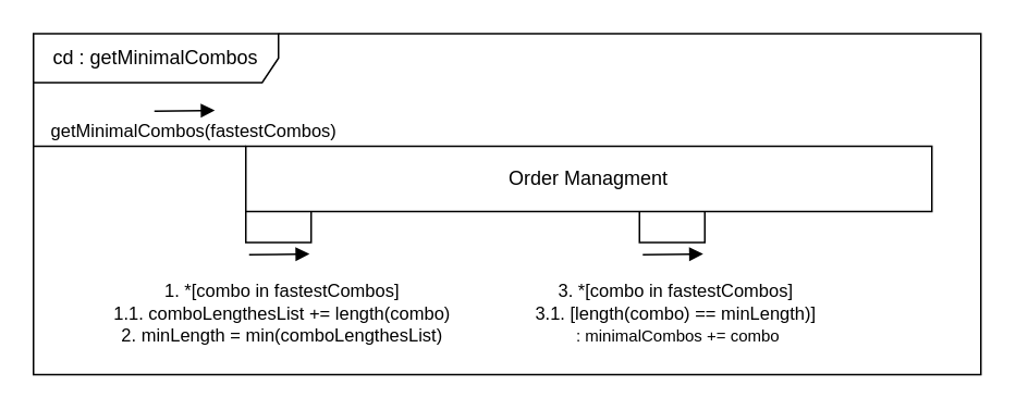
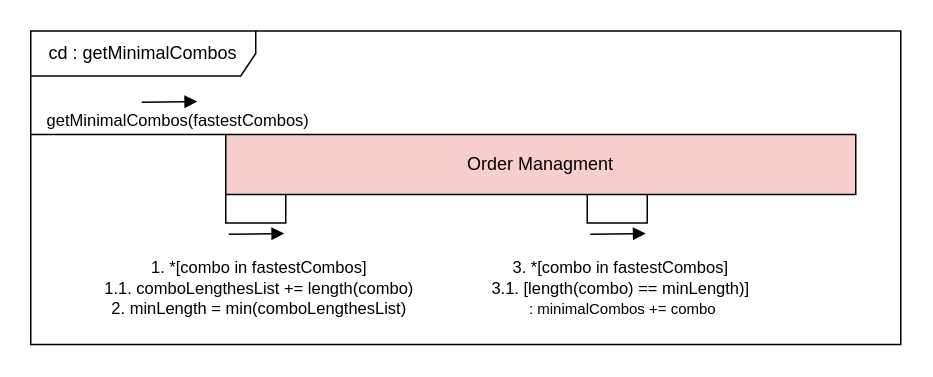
- <mxCell id="4" value="Order Managment" style="html=1;whiteSpace=wrap;" vertex="1" parent="1"><mxGeometry x="150" y="89" width="420" height="40" as="geometry" /></mxCell>
+ <mxCell id="4" value="Order Managment" style="html=1;whiteSpace=wrap;fillColor=#f8cecc;" vertex="1" parent="1"><mxGeometry x="150" y="89" width="420" height="40" as="geometry" /></mxCell>
